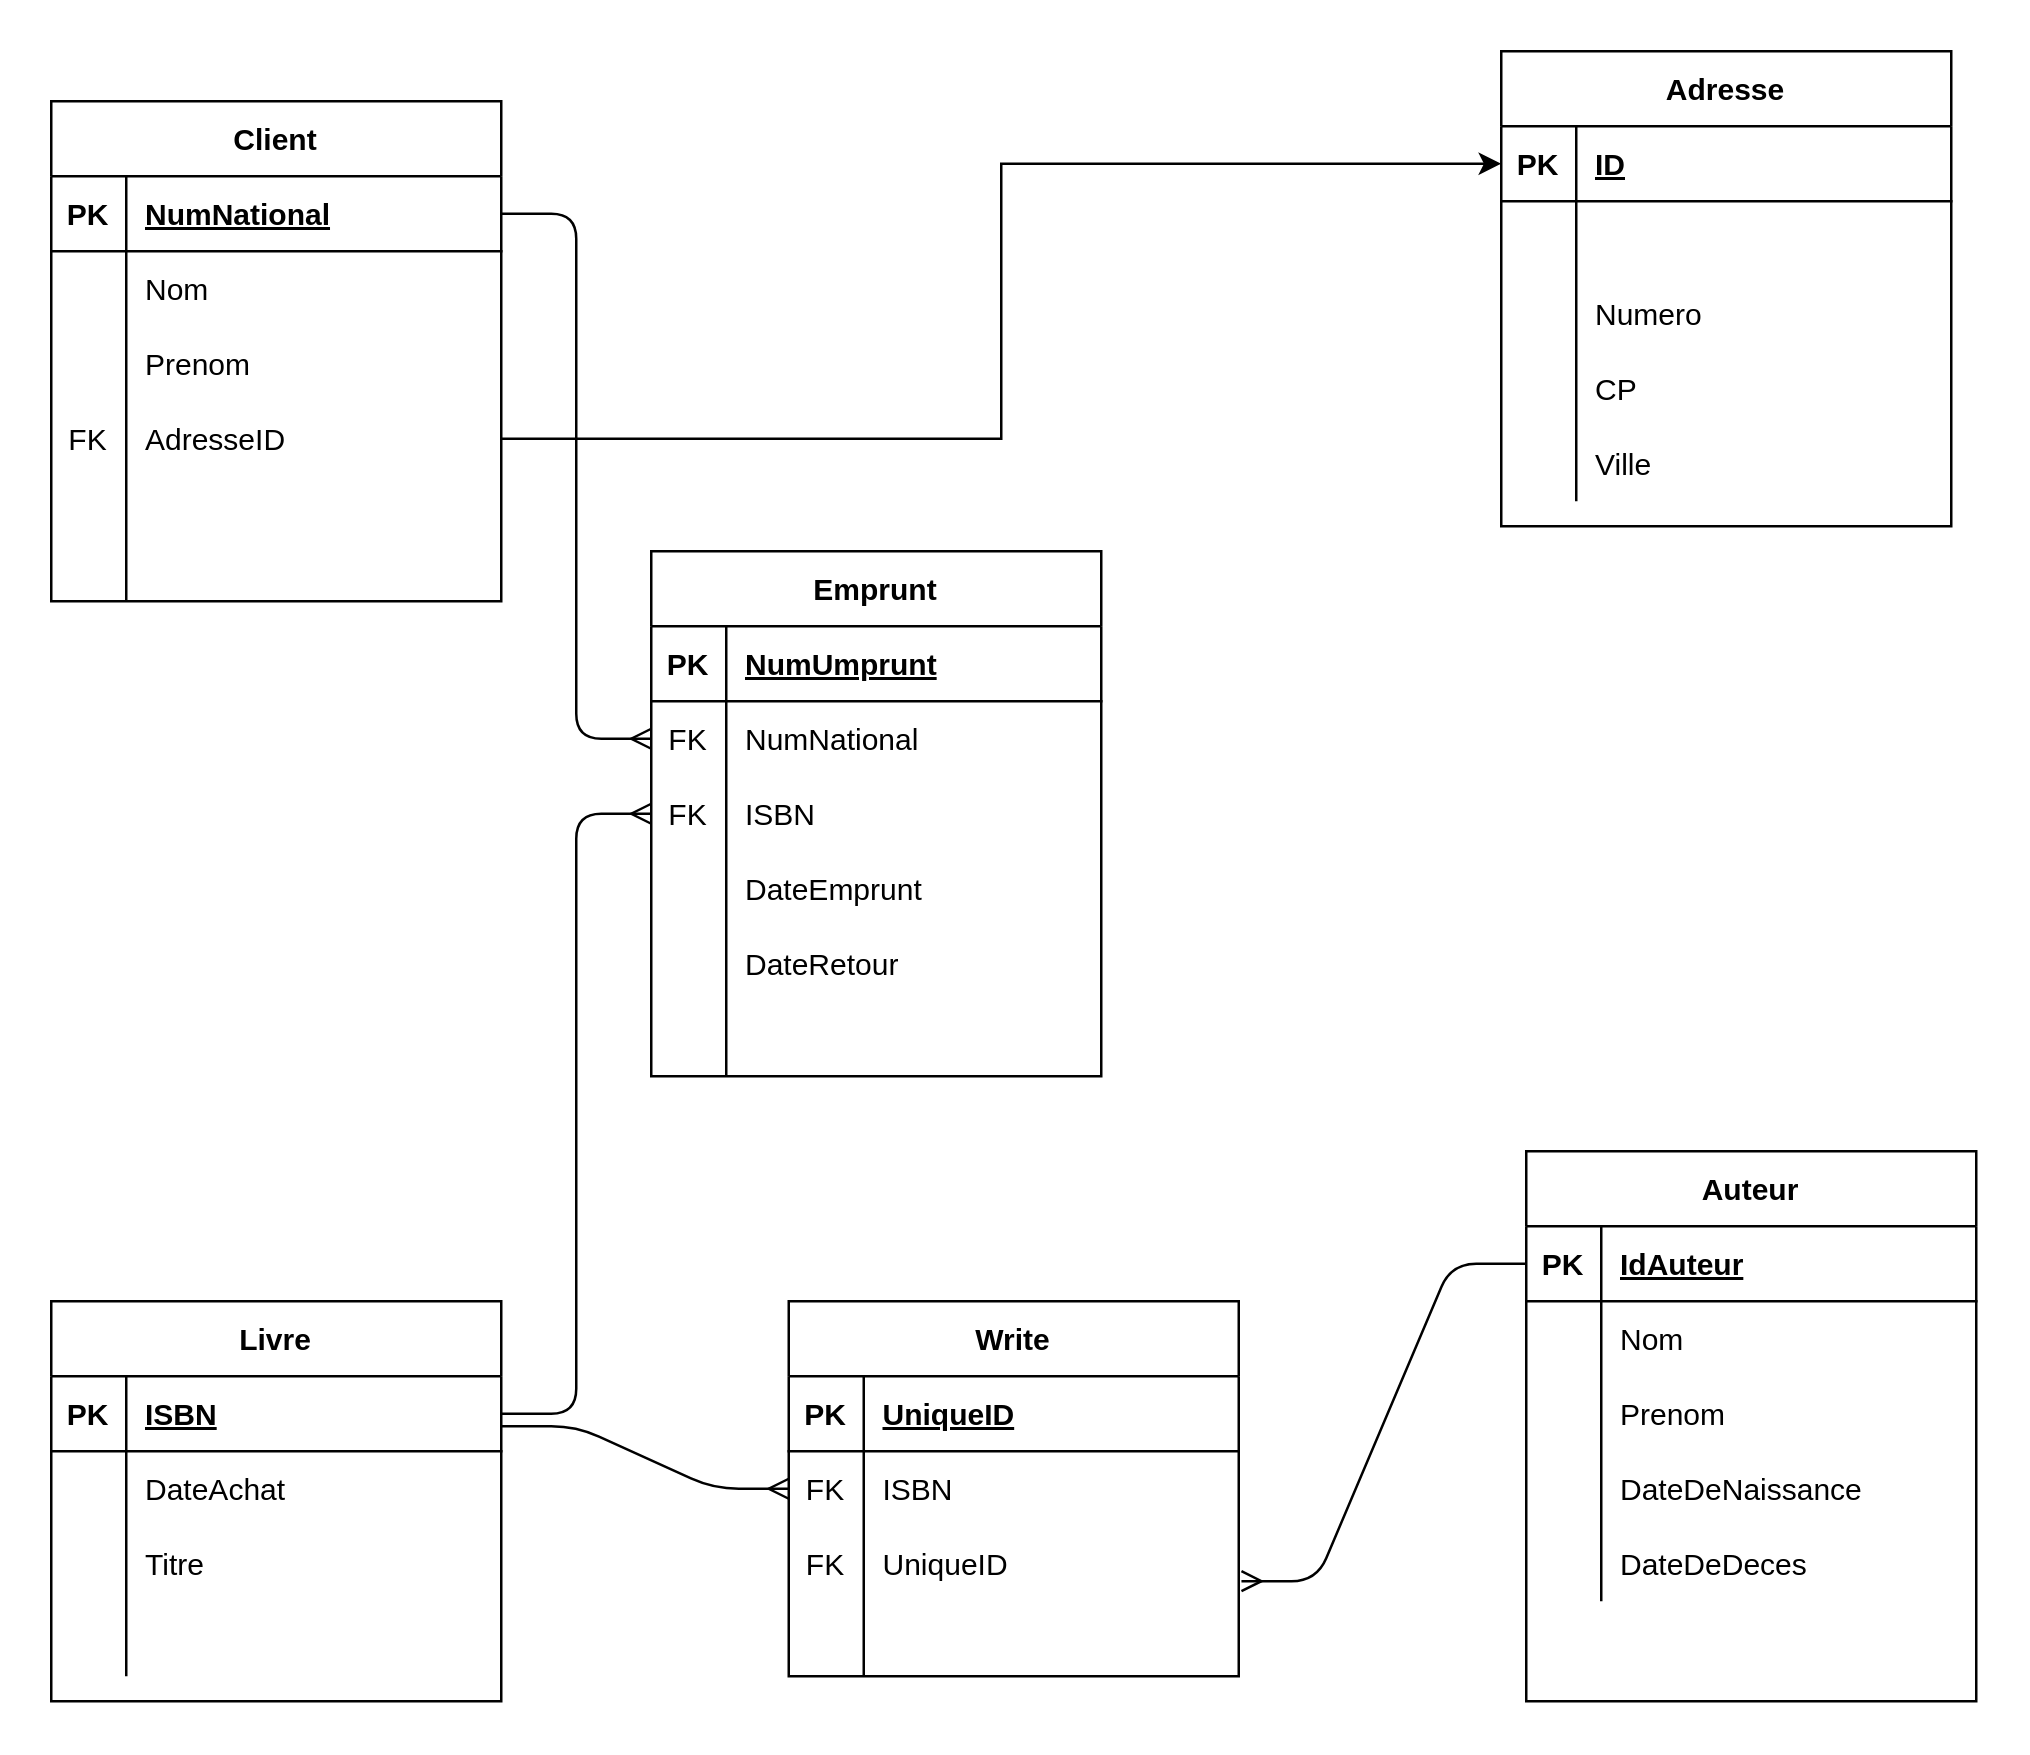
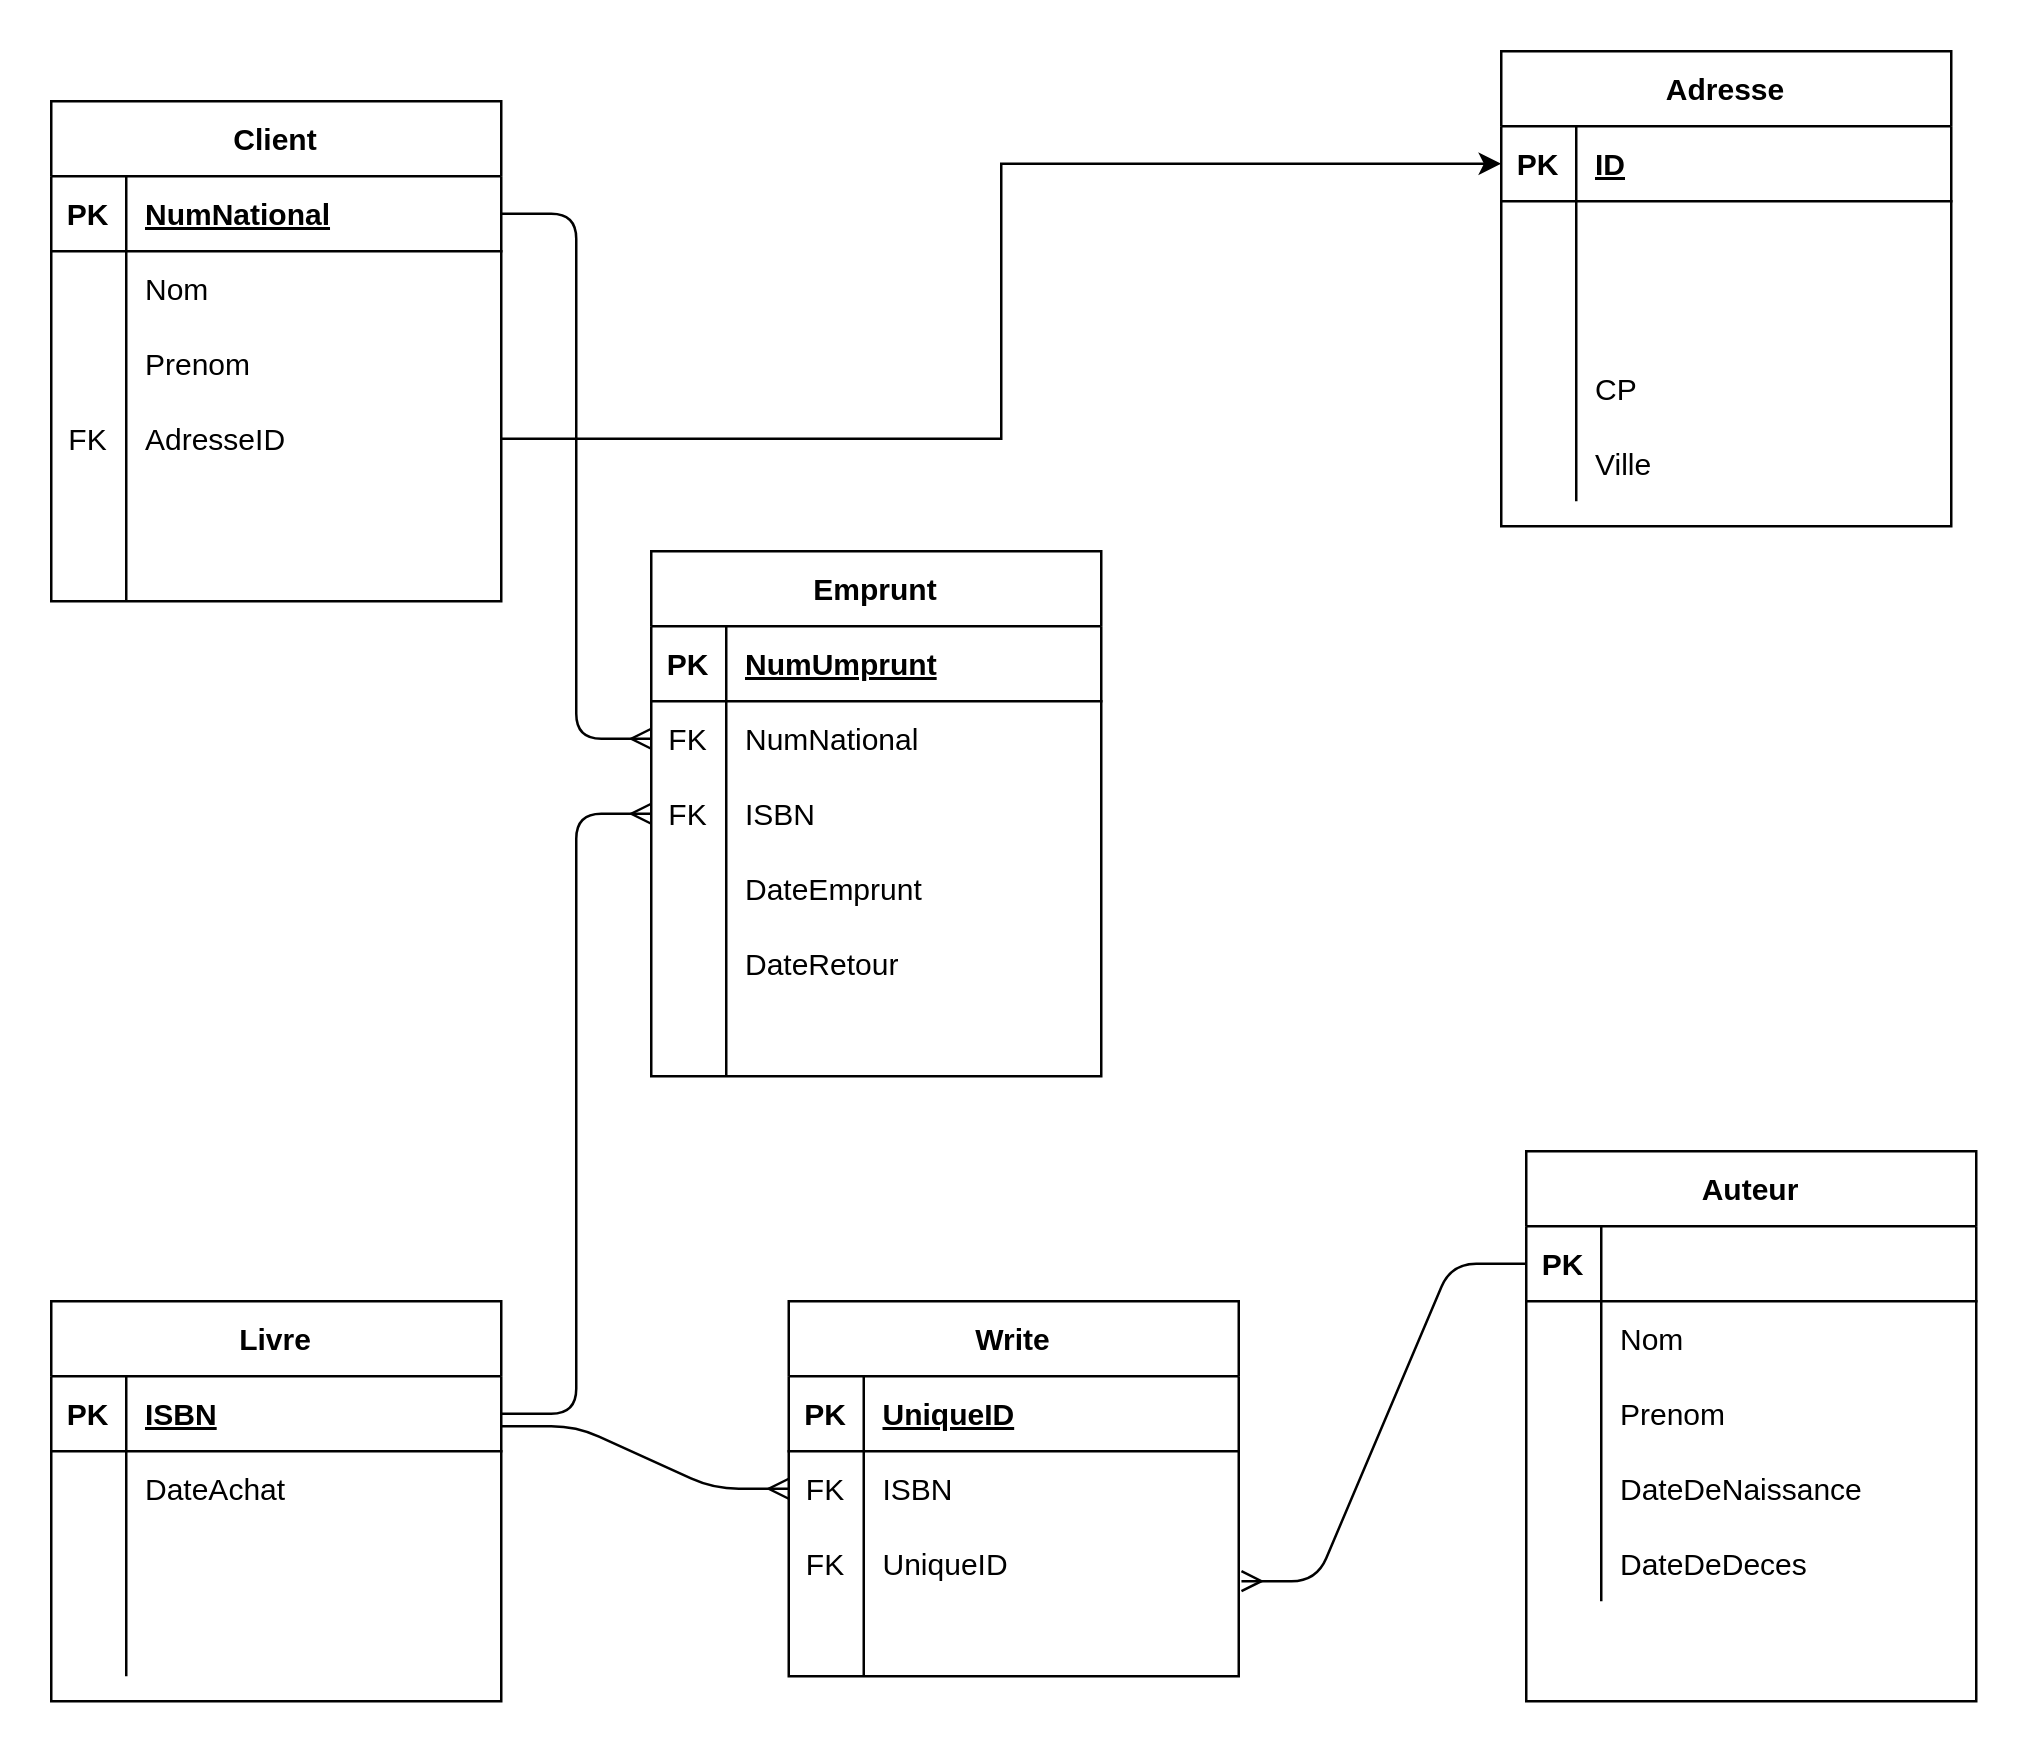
- <mxCell id="29" value="Numero" style="shape=partialRectangle;connectable=0;fillColor=none;top=0;left=0;bottom=0;right=0;align=left;spacingLeft=6;overflow=hidden;" vertex="1" parent="27"><mxGeometry x="30" width="150" height="30" as="geometry" /></mxCell>
- <mxCell id="53" value="IdAuteur" style="shape=partialRectangle;connectable=0;fillColor=none;top=0;left=0;bottom=0;right=0;align=left;spacingLeft=6;fontStyle=5;overflow=hidden;" vertex="1" parent="51"><mxGeometry x="30" width="150" height="30" as="geometry" /></mxCell>
- <mxCell id="46" value="Titre" style="shape=partialRectangle;connectable=0;fillColor=none;top=0;left=0;bottom=0;right=0;align=left;spacingLeft=6;overflow=hidden;" vertex="1" parent="44"><mxGeometry x="30" width="150" height="30" as="geometry" /></mxCell>
